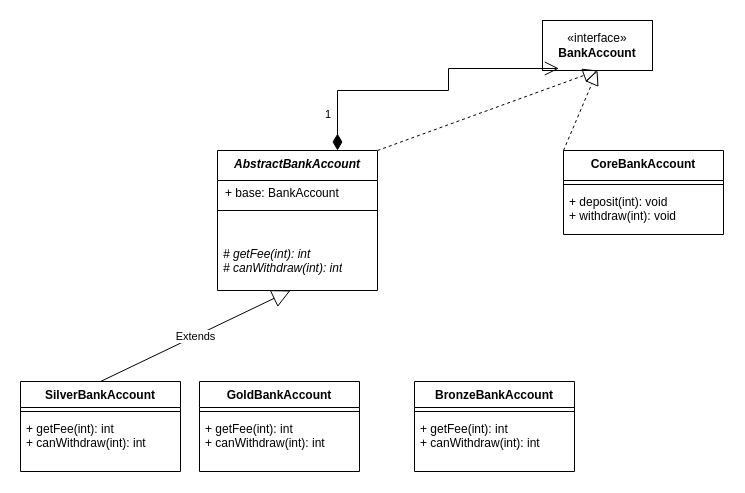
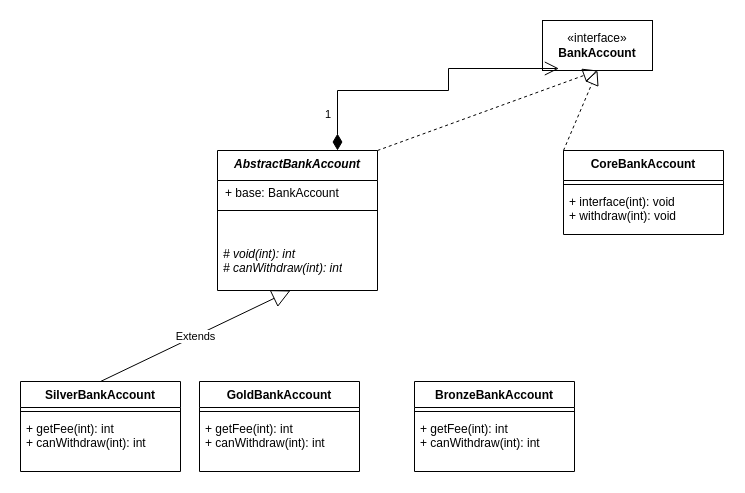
- <mxCell id="5" value="+ deposit(int): void&lt;div&gt;+ withdraw(int): void&lt;/div&gt;" style="text;strokeColor=none;fillColor=none;align=left;verticalAlign=top;spacingLeft=4;spacingRight=4;overflow=hidden;rotatable=0;points=[[0,0.5],[1,0.5]];portConstraint=eastwest;whiteSpace=wrap;html=1;" parent="3" vertex="1"><mxGeometry y="38" width="160" height="46" as="geometry" /></mxCell>
+ <mxCell id="5" value="+ interface(int): void&lt;div&gt;+ withdraw(int): void&lt;/div&gt;" style="text;strokeColor=none;fillColor=none;align=left;verticalAlign=top;spacingLeft=4;spacingRight=4;overflow=hidden;rotatable=0;points=[[0,0.5],[1,0.5]];portConstraint=eastwest;whiteSpace=wrap;html=1;" parent="3" vertex="1"><mxGeometry y="38" width="160" height="46" as="geometry" /></mxCell>
- <mxCell id="8" value="&lt;i&gt;# getFee(int): int&lt;/i&gt;&lt;div&gt;&lt;i&gt;# canWithdraw(int): int&lt;/i&gt;&lt;/div&gt;&lt;div&gt;&lt;br&gt;&lt;/div&gt;" style="text;strokeColor=none;fillColor=none;align=left;verticalAlign=top;spacingLeft=4;spacingRight=4;overflow=hidden;rotatable=0;points=[[0,0.5],[1,0.5]];portConstraint=eastwest;whiteSpace=wrap;html=1;" vertex="1" parent="6"><mxGeometry y="90" width="160" height="50" as="geometry" /></mxCell>
+ <mxCell id="8" value="&lt;i&gt;# void(int): int&lt;/i&gt;&lt;div&gt;&lt;i&gt;# canWithdraw(int): int&lt;/i&gt;&lt;/div&gt;&lt;div&gt;&lt;br&gt;&lt;/div&gt;" style="text;strokeColor=none;fillColor=none;align=left;verticalAlign=top;spacingLeft=4;spacingRight=4;overflow=hidden;rotatable=0;points=[[0,0.5],[1,0.5]];portConstraint=eastwest;whiteSpace=wrap;html=1;" vertex="1" parent="6"><mxGeometry y="90" width="160" height="50" as="geometry" /></mxCell>
